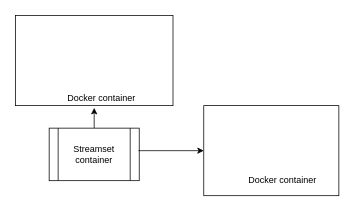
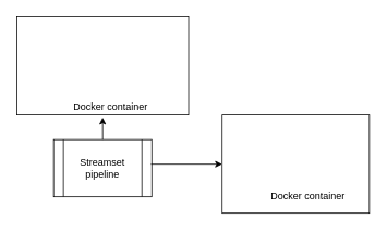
- <mxCell id="2" value="Streamset container" style="shape=process;whiteSpace=wrap;html=1;backgroundOutline=1;" vertex="1" parent="1"><mxGeometry x="65" y="170" width="120" height="70" as="geometry" /></mxCell>
+ <mxCell id="2" value="Streamset pipeline" style="shape=process;whiteSpace=wrap;html=1;backgroundOutline=1;" vertex="1" parent="1"><mxGeometry x="65" y="170" width="120" height="70" as="geometry" /></mxCell>
